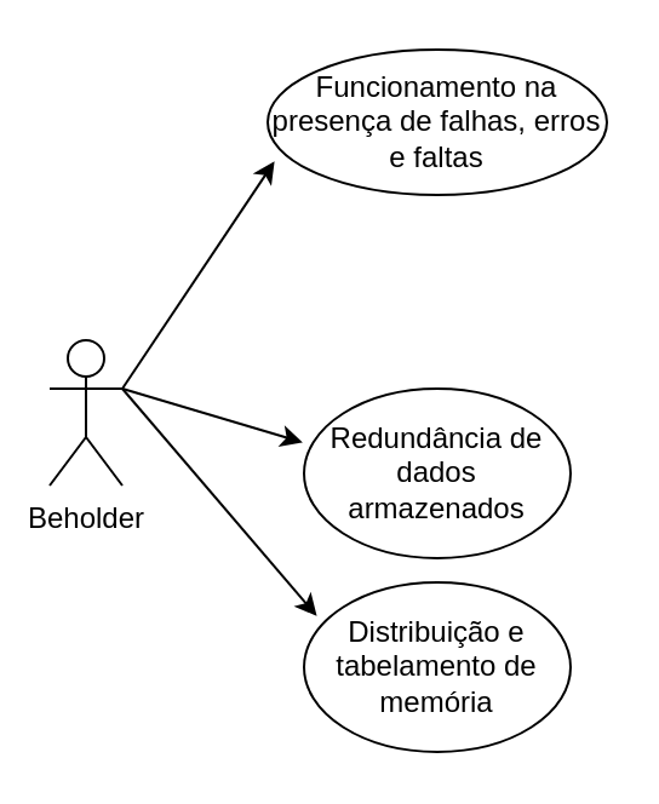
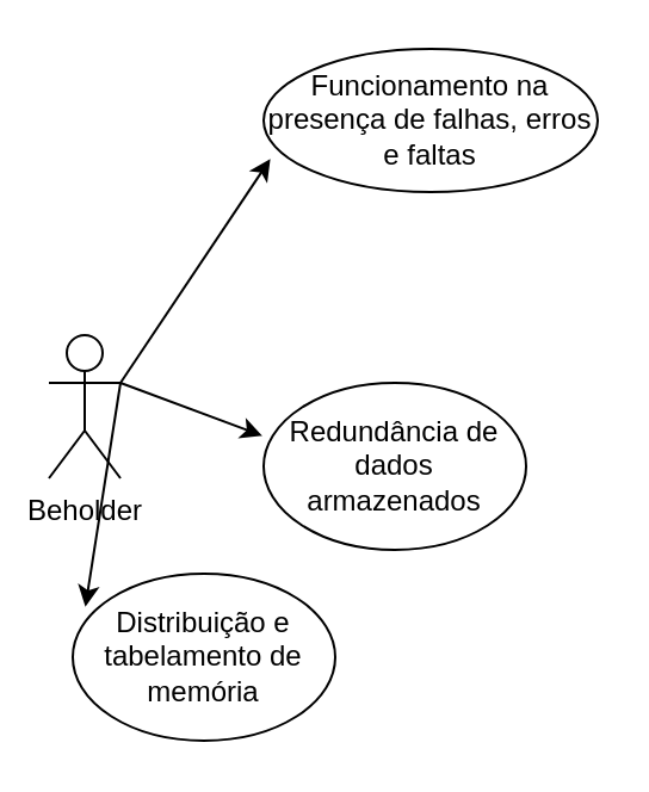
- <mxCell id="5" value="Redundância de dados armazenados" style="ellipse;whiteSpace=wrap;html=1;" vertex="1" parent="1"><mxGeometry x="125" y="160" width="110" height="70" as="geometry" /></mxCell>
+ <mxCell id="5" value="Redundância de dados armazenados" style="ellipse;whiteSpace=wrap;html=1;" vertex="1" parent="1"><mxGeometry x="110" y="160" width="110" height="70" as="geometry" /></mxCell>
- <mxCell id="7" value="Distribuição e tabelamento de memória" style="ellipse;whiteSpace=wrap;html=1;" vertex="1" parent="1"><mxGeometry x="125" y="240" width="110" height="70" as="geometry" /></mxCell>
+ <mxCell id="7" value="Distribuição e tabelamento de memória" style="ellipse;whiteSpace=wrap;html=1;" vertex="1" parent="1"><mxGeometry x="30" y="240" width="110" height="70" as="geometry" /></mxCell>
